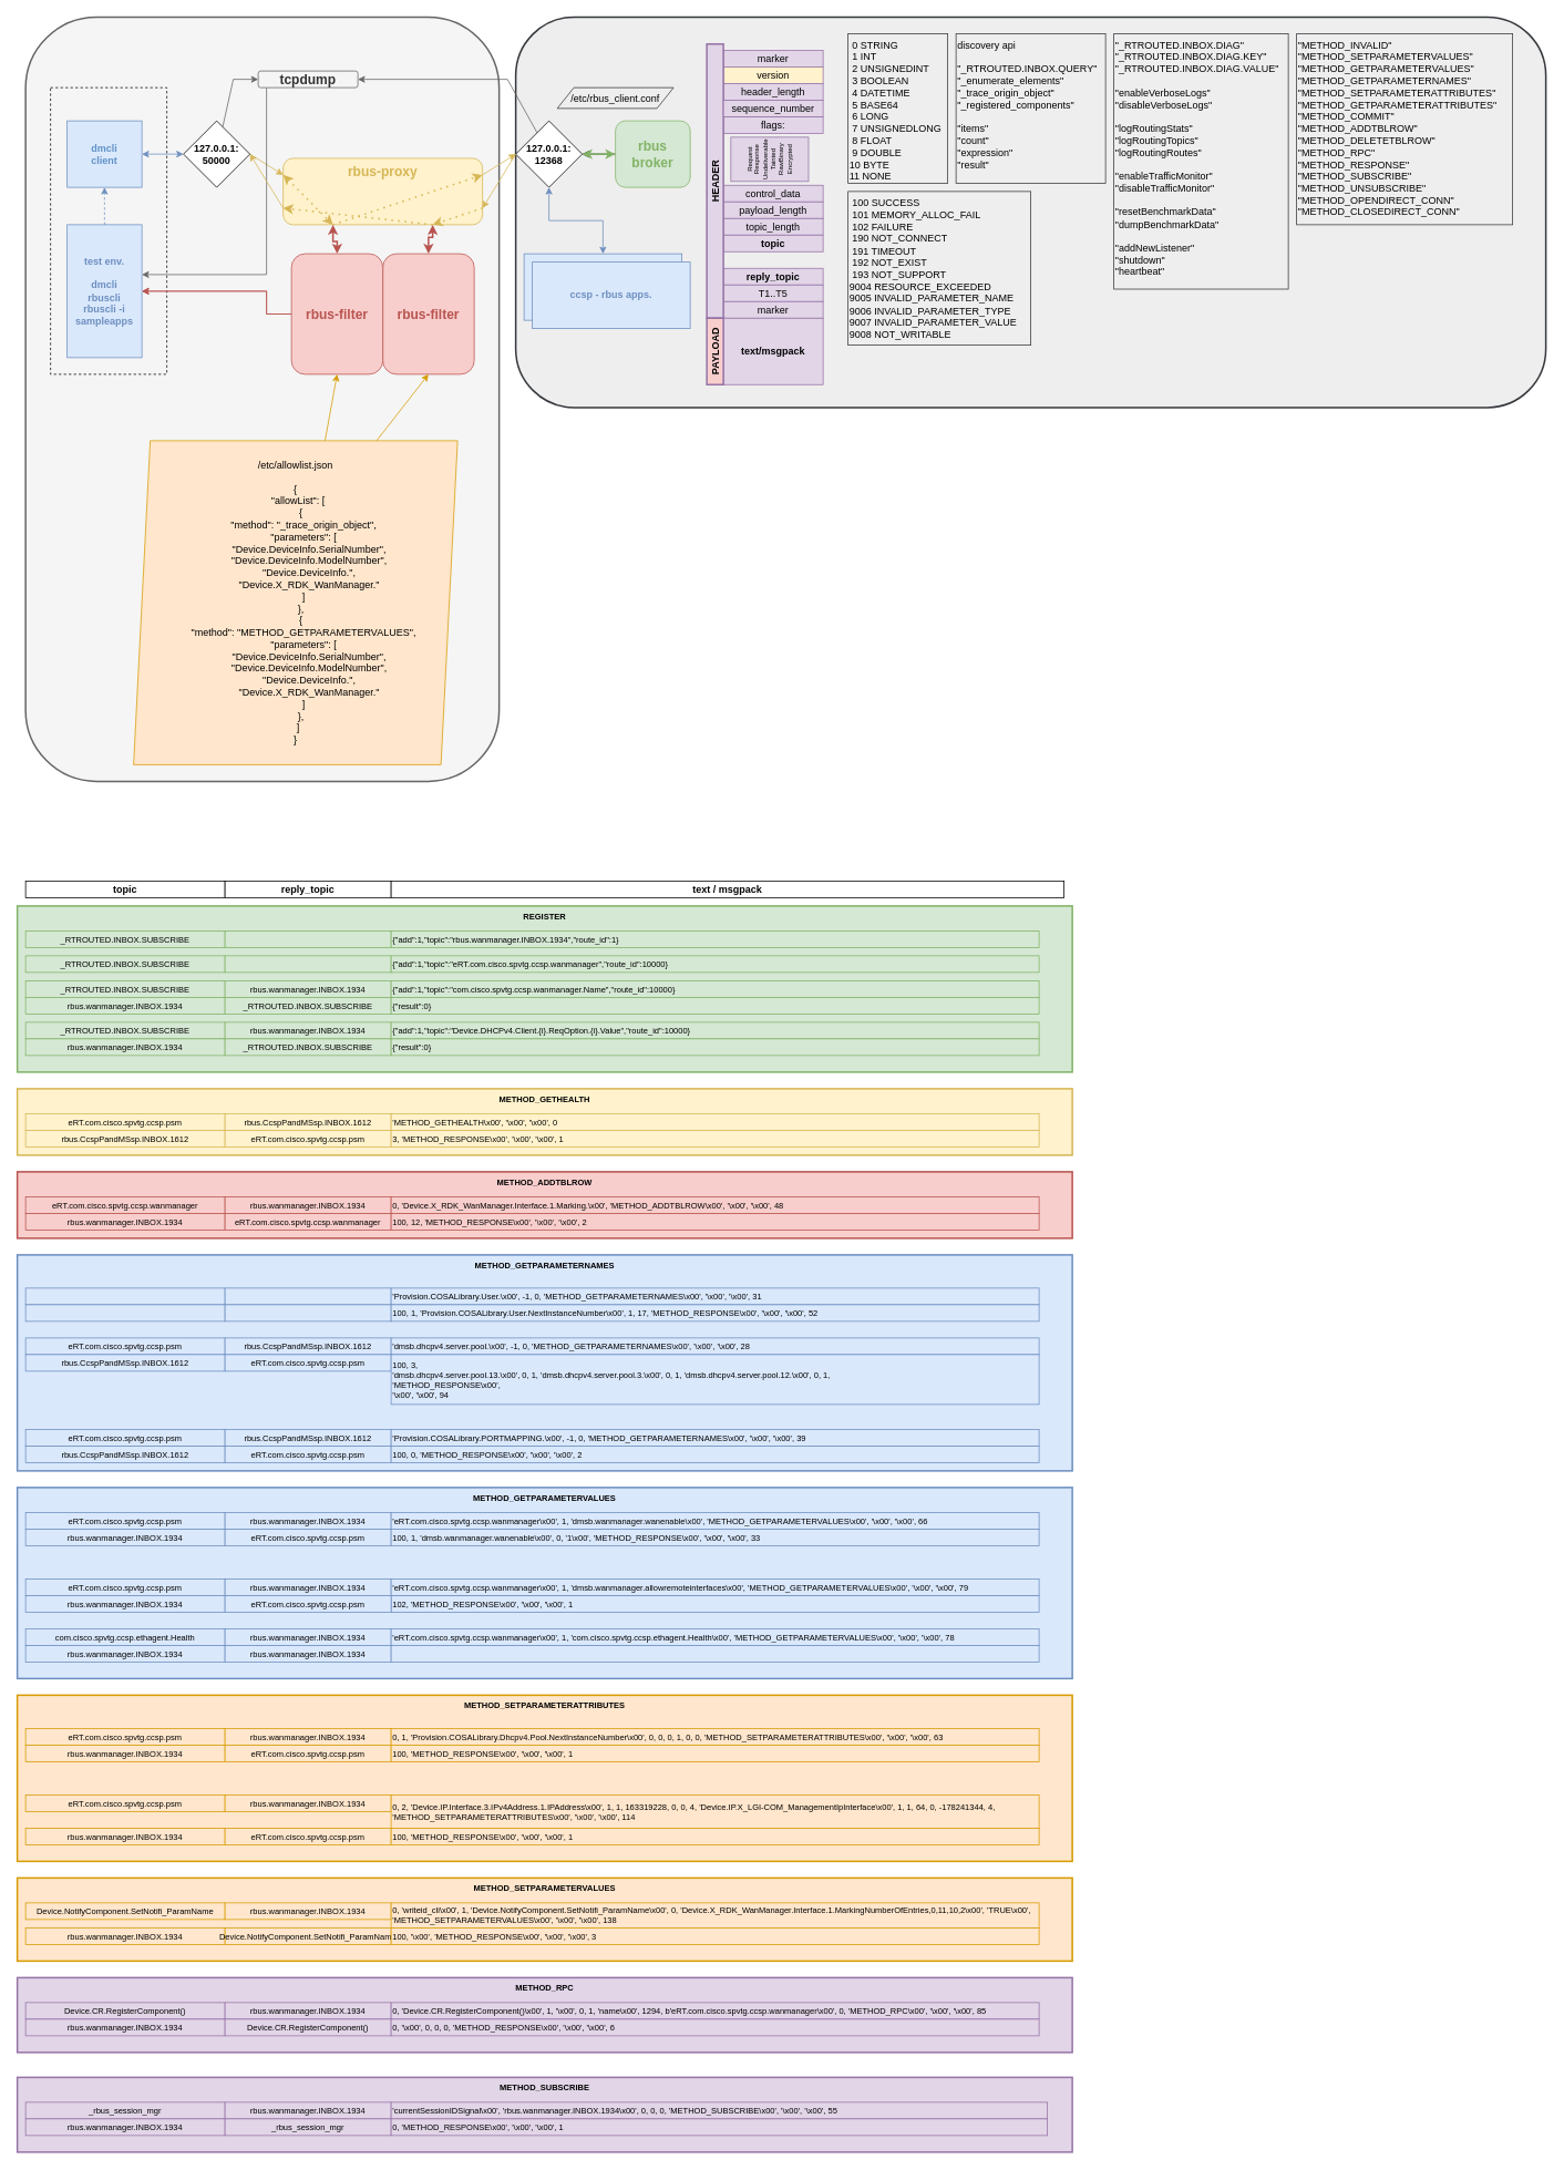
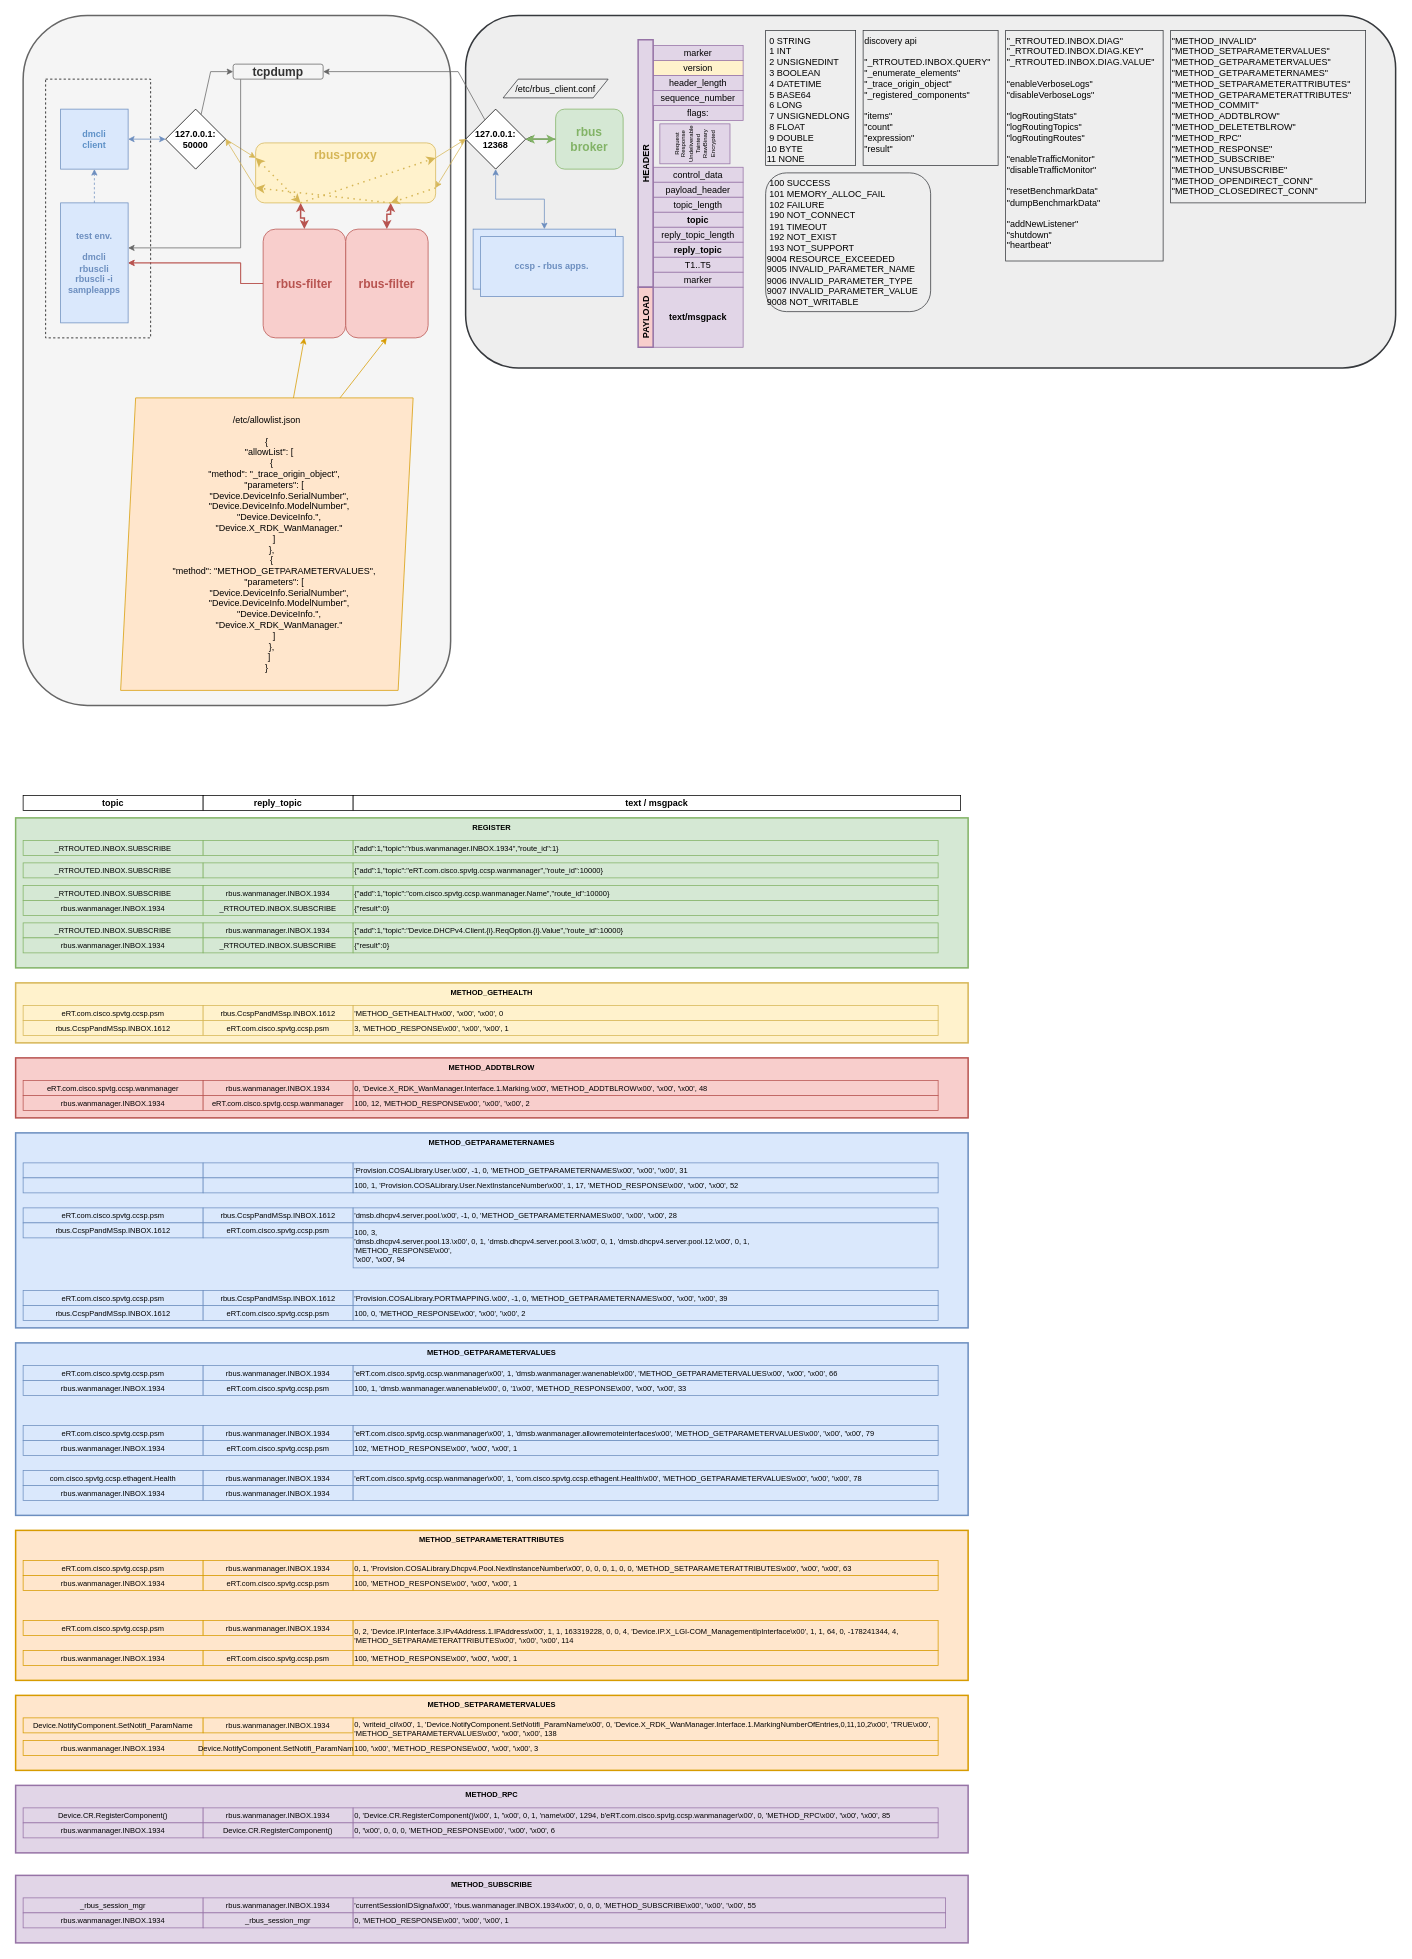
- <mxCell id="24" value="payload_length" style="rounded=0;whiteSpace=wrap;html=1;verticalAlign=middle;fillColor=#e1d5e7;strokeColor=#9673a6;" parent="1" vertex="1"><mxGeometry x="870" y="242.5" width="120" height="20" as="geometry" /></mxCell>
+ <mxCell id="24" value="payload_header" style="rounded=0;whiteSpace=wrap;html=1;verticalAlign=middle;fillColor=#e1d5e7;strokeColor=#9673a6;" parent="1" vertex="1"><mxGeometry x="870" y="242.5" width="120" height="20" as="geometry" /></mxCell>
+ <mxCell id="27" value="reply_topic_length" style="rounded=0;whiteSpace=wrap;html=1;verticalAlign=middle;fillColor=#e1d5e7;strokeColor=#9673a6;" parent="1" vertex="1"><mxGeometry x="870" y="302.5" width="120" height="20" as="geometry" /></mxCell>
- <mxCell id="39" value="&lt;div&gt;&lt;div&gt;&lt;div&gt;&amp;nbsp;100 SUCCESS&lt;/div&gt;&lt;div&gt;&amp;nbsp;101 MEMORY_ALLOC_FAIL&lt;/div&gt;&lt;div&gt;&amp;nbsp;102 FAILURE&lt;/div&gt;&lt;div&gt;&amp;nbsp;190 NOT_CONNECT&lt;/div&gt;&lt;div&gt;&amp;nbsp;191 TIMEOUT&lt;/div&gt;&lt;div&gt;&amp;nbsp;192 NOT_EXIST&lt;/div&gt;&lt;div&gt;&amp;nbsp;193 NOT_SUPPORT&lt;/div&gt;&lt;div&gt;9004 RESOURCE_EXCEEDED&lt;/div&gt;&lt;div&gt;9005 INVALID_PARAMETER_NAME&lt;/div&gt;&lt;div&gt;9006 INVALID_PARAMETER_TYPE&lt;/div&gt;&lt;div&gt;9007 INVALID_PARAMETER_VALUE&lt;/div&gt;&lt;div&gt;9008 NOT_WRITABLE&lt;/div&gt;&lt;/div&gt;&lt;/div&gt;&lt;div&gt;&lt;br&gt;&lt;/div&gt;" style="rounded=0;whiteSpace=wrap;html=1;verticalAlign=top;align=left;fillColor=#eeeeee;strokeColor=#36393d;" parent="1" vertex="1"><mxGeometry x="1020" y="230" width="220" height="185" as="geometry" /></mxCell>
+ <mxCell id="39" value="&lt;div&gt;&lt;div&gt;&lt;div&gt;&amp;nbsp;100 SUCCESS&lt;/div&gt;&lt;div&gt;&amp;nbsp;101 MEMORY_ALLOC_FAIL&lt;/div&gt;&lt;div&gt;&amp;nbsp;102 FAILURE&lt;/div&gt;&lt;div&gt;&amp;nbsp;190 NOT_CONNECT&lt;/div&gt;&lt;div&gt;&amp;nbsp;191 TIMEOUT&lt;/div&gt;&lt;div&gt;&amp;nbsp;192 NOT_EXIST&lt;/div&gt;&lt;div&gt;&amp;nbsp;193 NOT_SUPPORT&lt;/div&gt;&lt;div&gt;9004 RESOURCE_EXCEEDED&lt;/div&gt;&lt;div&gt;9005 INVALID_PARAMETER_NAME&lt;/div&gt;&lt;div&gt;9006 INVALID_PARAMETER_TYPE&lt;/div&gt;&lt;div&gt;9007 INVALID_PARAMETER_VALUE&lt;/div&gt;&lt;div&gt;9008 NOT_WRITABLE&lt;/div&gt;&lt;/div&gt;&lt;/div&gt;&lt;div&gt;&lt;br&gt;&lt;/div&gt;" style="whiteSpace=wrap;html=1;verticalAlign=top;align=left;fillColor=#eeeeee;strokeColor=#36393d;rounded=1;" parent="1" vertex="1"><mxGeometry x="1020" y="230" width="220" height="185" as="geometry" /></mxCell>
